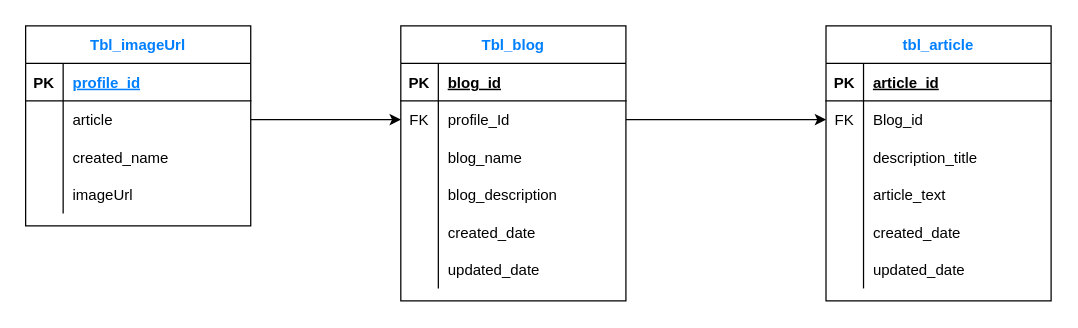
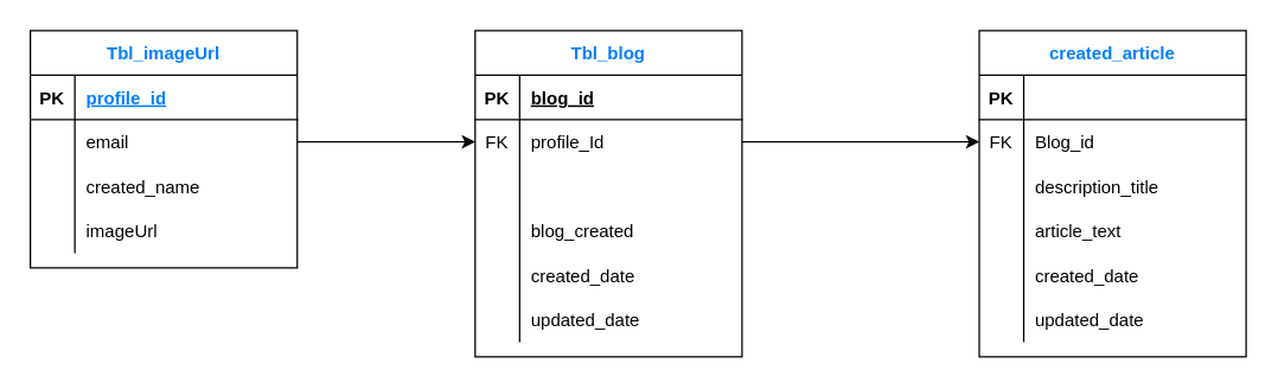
- <mxCell id="35" value="tbl_article" style="shape=table;startSize=30;container=1;collapsible=1;childLayout=tableLayout;fixedRows=1;rowLines=0;fontStyle=1;align=center;resizeLast=1;fontColor=#007FFF;" vertex="1" parent="1"><mxGeometry x="660" y="20" width="180" height="220" as="geometry" /></mxCell>
+ <mxCell id="35" value="created_article" style="shape=table;startSize=30;container=1;collapsible=1;childLayout=tableLayout;fixedRows=1;rowLines=0;fontStyle=1;align=center;resizeLast=1;fontColor=#007FFF;" vertex="1" parent="1"><mxGeometry x="660" y="20" width="180" height="220" as="geometry" /></mxCell>
- <mxCell id="38" value="article_id" style="shape=partialRectangle;connectable=0;fillColor=none;top=0;left=0;bottom=0;right=0;align=left;spacingLeft=6;fontStyle=5;overflow=hidden;" vertex="1" parent="36"><mxGeometry x="30" width="150" height="30" as="geometry" /></mxCell>
- <mxCell id="8" value="article" style="shape=partialRectangle;connectable=0;fillColor=none;top=0;left=0;bottom=0;right=0;align=left;spacingLeft=6;overflow=hidden;" vertex="1" parent="6"><mxGeometry x="30" width="150" height="30" as="geometry" /></mxCell>
+ <mxCell id="8" value="email" style="shape=partialRectangle;connectable=0;fillColor=none;top=0;left=0;bottom=0;right=0;align=left;spacingLeft=6;overflow=hidden;" vertex="1" parent="6"><mxGeometry x="30" width="150" height="30" as="geometry" /></mxCell>
- <mxCell id="25" value="blog_name" style="shape=partialRectangle;connectable=0;fillColor=none;top=0;left=0;bottom=0;right=0;align=left;spacingLeft=6;overflow=hidden;" vertex="1" parent="23"><mxGeometry x="30" width="150" height="30" as="geometry" /></mxCell>
- <mxCell id="28" value="blog_description" style="shape=partialRectangle;connectable=0;fillColor=none;top=0;left=0;bottom=0;right=0;align=left;spacingLeft=6;overflow=hidden;" vertex="1" parent="26"><mxGeometry x="30" width="150" height="30" as="geometry" /></mxCell>
+ <mxCell id="28" value="blog_created" style="shape=partialRectangle;connectable=0;fillColor=none;top=0;left=0;bottom=0;right=0;align=left;spacingLeft=6;overflow=hidden;" vertex="1" parent="26"><mxGeometry x="30" width="150" height="30" as="geometry" /></mxCell>
